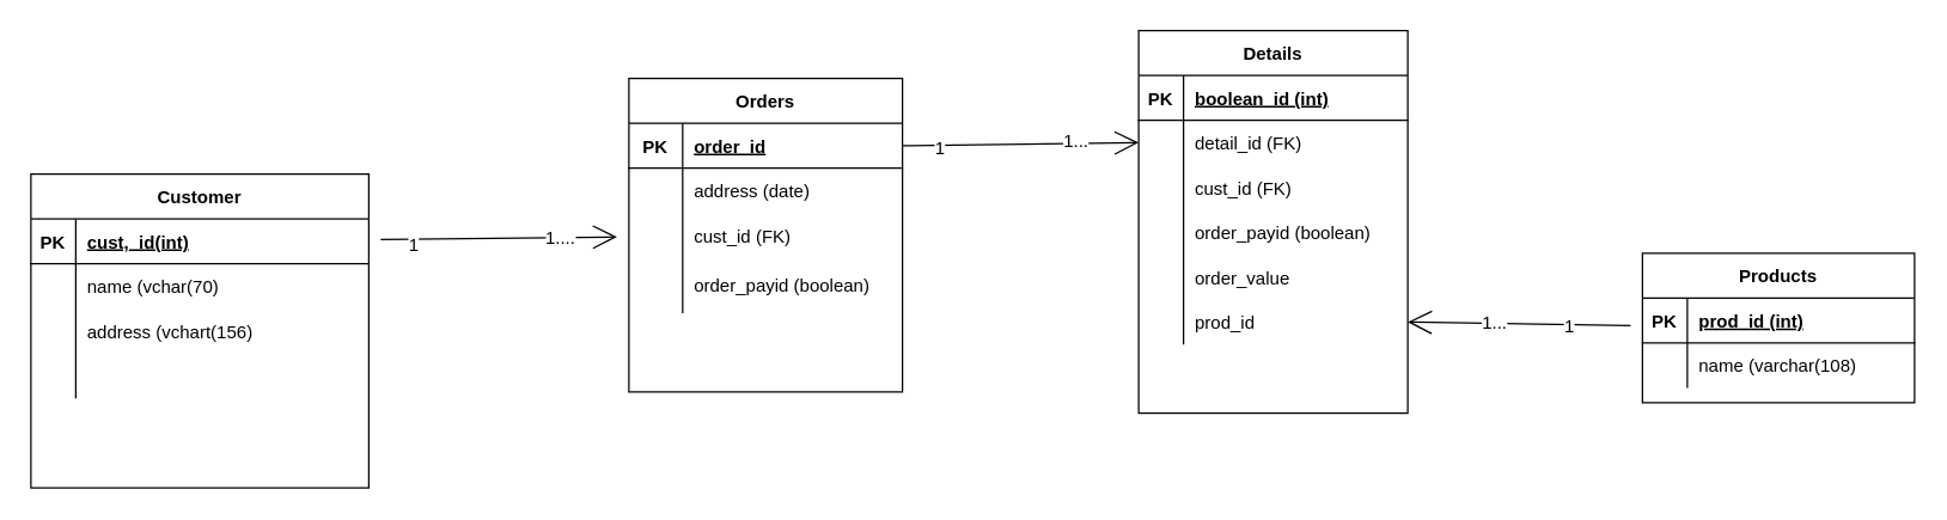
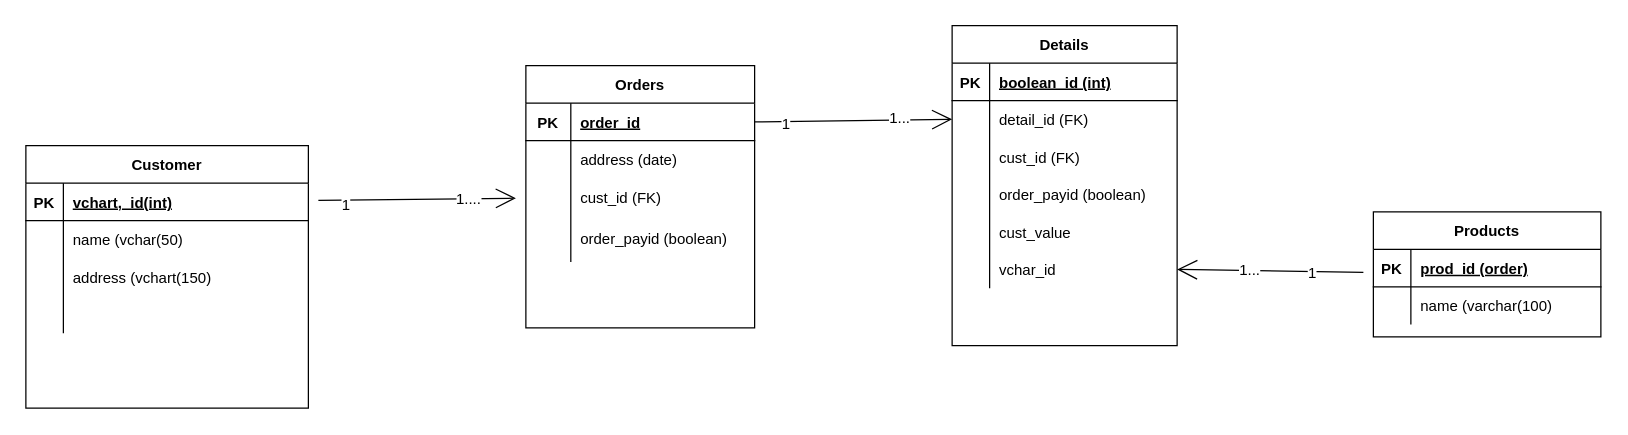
- <mxCell id="5" value="cust,_id(int)" style="shape=partialRectangle;connectable=0;fillColor=none;top=0;left=0;bottom=0;right=0;align=left;spacingLeft=6;fontStyle=5;overflow=hidden;rounded=0;sketch=0;hachureGap=4;" vertex="1" parent="3"><mxGeometry x="30" width="196" height="30" as="geometry"><mxRectangle width="196" height="30" as="alternateBounds" /></mxGeometry></mxCell>
+ <mxCell id="5" value="vchart,_id(int)" style="shape=partialRectangle;connectable=0;fillColor=none;top=0;left=0;bottom=0;right=0;align=left;spacingLeft=6;fontStyle=5;overflow=hidden;rounded=0;sketch=0;hachureGap=4;" vertex="1" parent="3"><mxGeometry x="30" width="196" height="30" as="geometry"><mxRectangle width="196" height="30" as="alternateBounds" /></mxGeometry></mxCell>
- <mxCell id="46" value="order_value" style="shape=partialRectangle;connectable=0;fillColor=none;top=0;left=0;bottom=0;right=0;align=left;spacingLeft=6;overflow=hidden;rounded=0;sketch=0;hachureGap=4;fontFamily=Helvetica;fontSize=12;fontColor=default;startSize=30;strokeColor=default;" vertex="1" parent="44"><mxGeometry x="30" width="150" height="30" as="geometry"><mxRectangle width="150" height="30" as="alternateBounds" /></mxGeometry></mxCell>
+ <mxCell id="46" value="cust_value" style="shape=partialRectangle;connectable=0;fillColor=none;top=0;left=0;bottom=0;right=0;align=left;spacingLeft=6;overflow=hidden;rounded=0;sketch=0;hachureGap=4;fontFamily=Helvetica;fontSize=12;fontColor=default;startSize=30;strokeColor=default;" vertex="1" parent="44"><mxGeometry x="30" width="150" height="30" as="geometry"><mxRectangle width="150" height="30" as="alternateBounds" /></mxGeometry></mxCell>
- <mxCell id="8" value="name (vchar(70)" style="shape=partialRectangle;connectable=0;fillColor=none;top=0;left=0;bottom=0;right=0;align=left;spacingLeft=6;overflow=hidden;rounded=0;sketch=0;hachureGap=4;" vertex="1" parent="6"><mxGeometry x="30" width="196" height="30" as="geometry"><mxRectangle width="196" height="30" as="alternateBounds" /></mxGeometry></mxCell>
+ <mxCell id="8" value="name (vchar(50)" style="shape=partialRectangle;connectable=0;fillColor=none;top=0;left=0;bottom=0;right=0;align=left;spacingLeft=6;overflow=hidden;rounded=0;sketch=0;hachureGap=4;" vertex="1" parent="6"><mxGeometry x="30" width="196" height="30" as="geometry"><mxRectangle width="196" height="30" as="alternateBounds" /></mxGeometry></mxCell>
- <mxCell id="59" value="prod_id (int)" style="shape=partialRectangle;connectable=0;fillColor=none;top=0;left=0;bottom=0;right=0;align=left;spacingLeft=6;fontStyle=5;overflow=hidden;rounded=0;sketch=0;hachureGap=4;fontFamily=Helvetica;fontSize=12;fontColor=default;startSize=30;strokeColor=default;" vertex="1" parent="57"><mxGeometry x="30" width="152" height="30" as="geometry"><mxRectangle width="152" height="30" as="alternateBounds" /></mxGeometry></mxCell>
+ <mxCell id="59" value="prod_id (order)" style="shape=partialRectangle;connectable=0;fillColor=none;top=0;left=0;bottom=0;right=0;align=left;spacingLeft=6;fontStyle=5;overflow=hidden;rounded=0;sketch=0;hachureGap=4;fontFamily=Helvetica;fontSize=12;fontColor=default;startSize=30;strokeColor=default;" vertex="1" parent="57"><mxGeometry x="30" width="152" height="30" as="geometry"><mxRectangle width="152" height="30" as="alternateBounds" /></mxGeometry></mxCell>
- <mxCell id="49" value="prod_id" style="shape=partialRectangle;connectable=0;fillColor=none;top=0;left=0;bottom=0;right=0;align=left;spacingLeft=6;overflow=hidden;rounded=0;sketch=0;hachureGap=4;fontFamily=Helvetica;fontSize=12;fontColor=default;startSize=30;strokeColor=default;" vertex="1" parent="47"><mxGeometry x="30" width="150" height="30" as="geometry"><mxRectangle width="150" height="30" as="alternateBounds" /></mxGeometry></mxCell>
+ <mxCell id="49" value="vchar_id" style="shape=partialRectangle;connectable=0;fillColor=none;top=0;left=0;bottom=0;right=0;align=left;spacingLeft=6;overflow=hidden;rounded=0;sketch=0;hachureGap=4;fontFamily=Helvetica;fontSize=12;fontColor=default;startSize=30;strokeColor=default;" vertex="1" parent="47"><mxGeometry x="30" width="150" height="30" as="geometry"><mxRectangle width="150" height="30" as="alternateBounds" /></mxGeometry></mxCell>
- <mxCell id="11" value="address (vchart(156)" style="shape=partialRectangle;connectable=0;fillColor=none;top=0;left=0;bottom=0;right=0;align=left;spacingLeft=6;overflow=hidden;rounded=0;sketch=0;hachureGap=4;" vertex="1" parent="9"><mxGeometry x="30" width="196" height="30" as="geometry"><mxRectangle width="196" height="30" as="alternateBounds" /></mxGeometry></mxCell>
+ <mxCell id="11" value="address (vchart(150)" style="shape=partialRectangle;connectable=0;fillColor=none;top=0;left=0;bottom=0;right=0;align=left;spacingLeft=6;overflow=hidden;rounded=0;sketch=0;hachureGap=4;" vertex="1" parent="9"><mxGeometry x="30" width="196" height="30" as="geometry"><mxRectangle width="196" height="30" as="alternateBounds" /></mxGeometry></mxCell>
- <mxCell id="62" value="name (varchar(108)" style="shape=partialRectangle;connectable=0;fillColor=none;top=0;left=0;bottom=0;right=0;align=left;spacingLeft=6;overflow=hidden;rounded=0;sketch=0;hachureGap=4;fontFamily=Helvetica;fontSize=12;fontColor=default;startSize=30;strokeColor=default;" vertex="1" parent="60"><mxGeometry x="30" width="152" height="30" as="geometry"><mxRectangle width="152" height="30" as="alternateBounds" /></mxGeometry></mxCell>
+ <mxCell id="62" value="name (varchar(100)" style="shape=partialRectangle;connectable=0;fillColor=none;top=0;left=0;bottom=0;right=0;align=left;spacingLeft=6;overflow=hidden;rounded=0;sketch=0;hachureGap=4;fontFamily=Helvetica;fontSize=12;fontColor=default;startSize=30;strokeColor=default;" vertex="1" parent="60"><mxGeometry x="30" width="152" height="30" as="geometry"><mxRectangle width="152" height="30" as="alternateBounds" /></mxGeometry></mxCell>
